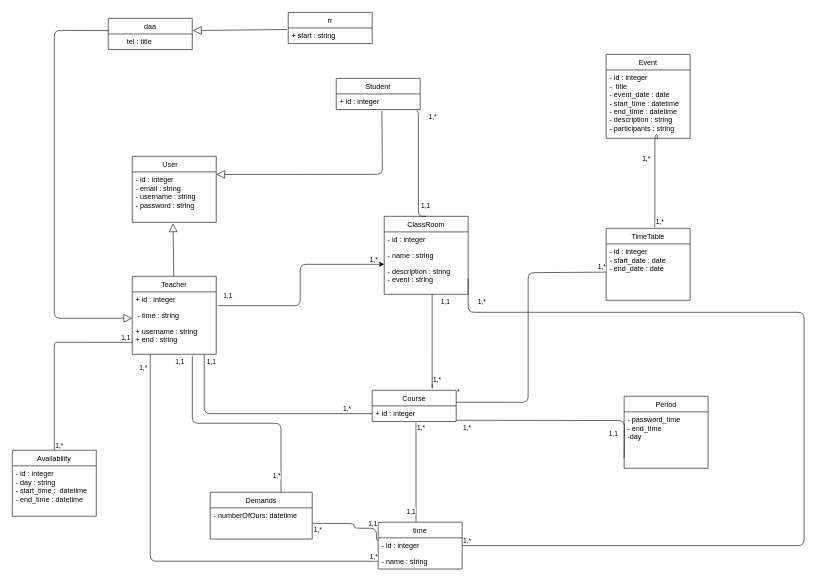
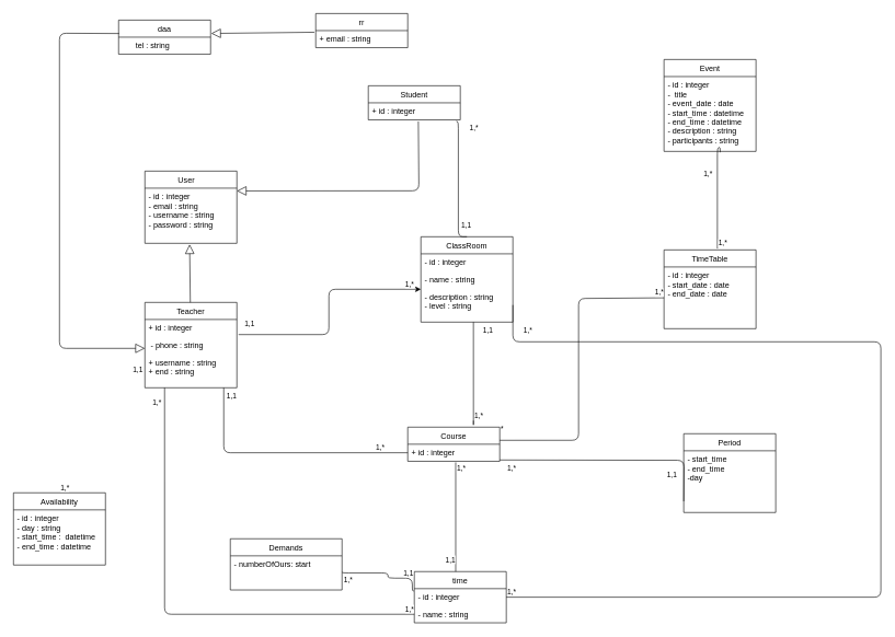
- <mxCell id="57" value="+ start : string&#10;" style="text;strokeColor=none;fillColor=none;align=left;verticalAlign=top;spacingLeft=4;spacingRight=4;overflow=hidden;rotatable=0;points=[[0,0.5],[1,0.5]];portConstraint=eastwest;" vertex="1" parent="56"><mxGeometry y="26" width="140" height="26" as="geometry" /></mxCell>
+ <mxCell id="57" value="+ email : string&#10;" style="text;strokeColor=none;fillColor=none;align=left;verticalAlign=top;spacingLeft=4;spacingRight=4;overflow=hidden;rotatable=0;points=[[0,0.5],[1,0.5]];portConstraint=eastwest;" vertex="1" parent="56"><mxGeometry y="26" width="140" height="26" as="geometry" /></mxCell>
- <mxCell id="70" value="&lt;span style=&quot;text-align: left;&quot;&gt;&amp;nbsp;tel : title&lt;/span&gt;" style="text;html=1;align=center;verticalAlign=middle;resizable=0;points=[];autosize=1;strokeColor=none;fillColor=none;" vertex="1" parent="1"><mxGeometry x="190" y="55" width="80" height="30" as="geometry" /></mxCell>
+ <mxCell id="70" value="&lt;span style=&quot;text-align: left;&quot;&gt;&amp;nbsp;tel : string&lt;/span&gt;" style="text;html=1;align=center;verticalAlign=middle;resizable=0;points=[];autosize=1;strokeColor=none;fillColor=none;" vertex="1" parent="1"><mxGeometry x="190" y="55" width="80" height="30" as="geometry" /></mxCell>
- <mxCell id="24" value="- description : string &#10;- event : string" style="text;strokeColor=none;fillColor=none;align=left;verticalAlign=top;spacingLeft=4;spacingRight=4;overflow=hidden;rotatable=0;points=[[0,0.5],[1,0.5]];portConstraint=eastwest;" vertex="1" parent="21"><mxGeometry y="78" width="140" height="52" as="geometry" /></mxCell>
+ <mxCell id="24" value="- description : string &#10;- level : string" style="text;strokeColor=none;fillColor=none;align=left;verticalAlign=top;spacingLeft=4;spacingRight=4;overflow=hidden;rotatable=0;points=[[0,0.5],[1,0.5]];portConstraint=eastwest;" vertex="1" parent="21"><mxGeometry y="78" width="140" height="52" as="geometry" /></mxCell>
- <mxCell id="9" value=" - time : string" style="text;strokeColor=none;fillColor=none;align=left;verticalAlign=top;spacingLeft=4;spacingRight=4;overflow=hidden;rotatable=0;points=[[0,0.5],[1,0.5]];portConstraint=eastwest;" vertex="1" parent="7"><mxGeometry y="52" width="140" height="26" as="geometry" /></mxCell>
+ <mxCell id="9" value=" - phone : string" style="text;strokeColor=none;fillColor=none;align=left;verticalAlign=top;spacingLeft=4;spacingRight=4;overflow=hidden;rotatable=0;points=[[0,0.5],[1,0.5]];portConstraint=eastwest;" vertex="1" parent="7"><mxGeometry y="52" width="140" height="26" as="geometry" /></mxCell>
- <mxCell id="29" value="" style="endArrow=none;endFill=0;endSize=12;html=1;entryX=0.5;entryY=0;entryDx=0;entryDy=0;exitX=0.003;exitY=0.617;exitDx=0;exitDy=0;exitPerimeter=0;" edge="1" parent="1" source="10" target="27"><mxGeometry width="160" relative="1" as="geometry"><mxPoint x="120" y="570" as="sourcePoint" /><mxPoint x="128.75" y="770" as="targetPoint" /><Array as="points"><mxPoint x="100" y="570" /><mxPoint x="90" y="570" /></Array></mxGeometry></mxCell>
- <mxCell id="16" value="- password_time&#10;- end_time&#10;-day" style="text;strokeColor=none;fillColor=none;align=left;verticalAlign=top;spacingLeft=4;spacingRight=4;overflow=hidden;rotatable=0;points=[[0,0.5],[1,0.5]];portConstraint=eastwest;" vertex="1" parent="15"><mxGeometry y="26" width="140" height="94" as="geometry" /></mxCell>
+ <mxCell id="16" value="- start_time&#10;- end_time&#10;-day" style="text;strokeColor=none;fillColor=none;align=left;verticalAlign=top;spacingLeft=4;spacingRight=4;overflow=hidden;rotatable=0;points=[[0,0.5],[1,0.5]];portConstraint=eastwest;" vertex="1" parent="15"><mxGeometry y="26" width="140" height="94" as="geometry" /></mxCell>
- <mxCell id="42" value="" style="endArrow=none;html=1;edgeStyle=orthogonalEdgeStyle;exitX=0.715;exitY=1.047;exitDx=0;exitDy=0;exitPerimeter=0;" edge="1" parent="1" source="10" target="17"><mxGeometry relative="1" as="geometry"><mxPoint x="320" y="650" as="sourcePoint" /><mxPoint x="150" y="670" as="targetPoint" /><Array as="points"><mxPoint x="320" y="705" /><mxPoint x="468" y="705" /></Array></mxGeometry></mxCell>
- <mxCell id="43" value="1,1" style="edgeLabel;resizable=0;html=1;align=left;verticalAlign=bottom;" connectable="0" vertex="1" parent="42"><mxGeometry x="-1" relative="1" as="geometry"><mxPoint x="-30" y="18" as="offset" /></mxGeometry></mxCell>
- <mxCell id="44" value="1,*" style="edgeLabel;resizable=0;html=1;align=right;verticalAlign=bottom;" connectable="0" vertex="1" parent="42"><mxGeometry x="1" relative="1" as="geometry"><mxPoint y="-20" as="offset" /></mxGeometry></mxCell>
- <mxCell id="18" value="- numberOfOurs: datetime&#10;" style="text;strokeColor=none;fillColor=none;align=left;verticalAlign=top;spacingLeft=4;spacingRight=4;overflow=hidden;rotatable=0;points=[[0,0.5],[1,0.5]];portConstraint=eastwest;" vertex="1" parent="17"><mxGeometry y="26" width="170" height="52" as="geometry" /></mxCell>
+ <mxCell id="18" value="- numberOfOurs: start&#10;" style="text;strokeColor=none;fillColor=none;align=left;verticalAlign=top;spacingLeft=4;spacingRight=4;overflow=hidden;rotatable=0;points=[[0,0.5],[1,0.5]];portConstraint=eastwest;" vertex="1" parent="17"><mxGeometry y="26" width="170" height="52" as="geometry" /></mxCell>
